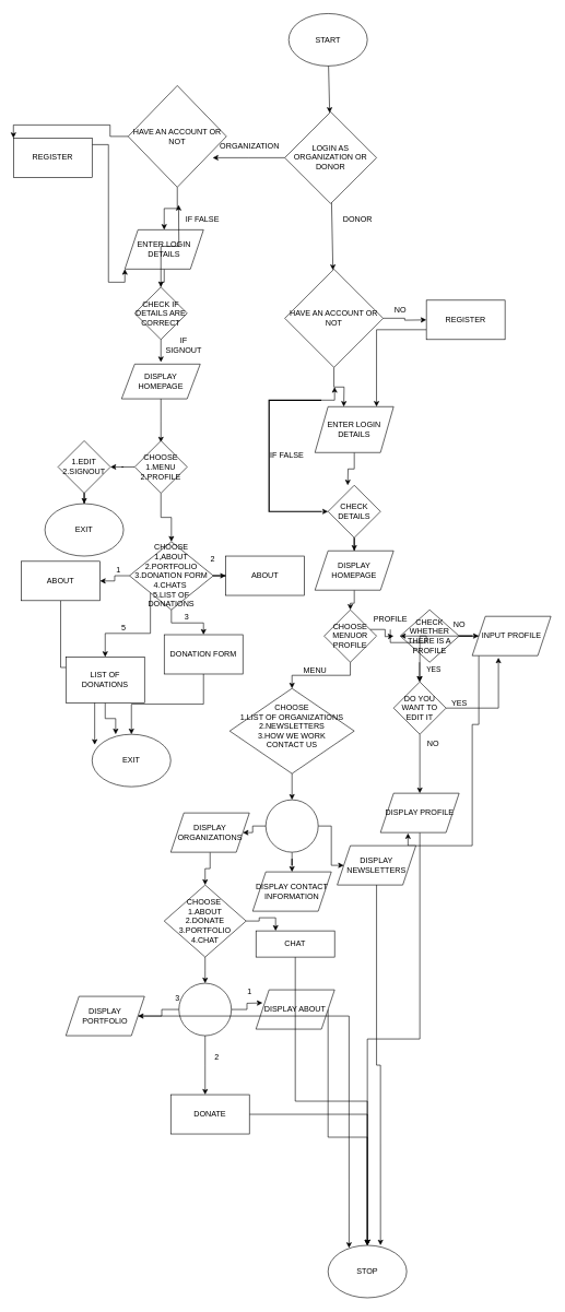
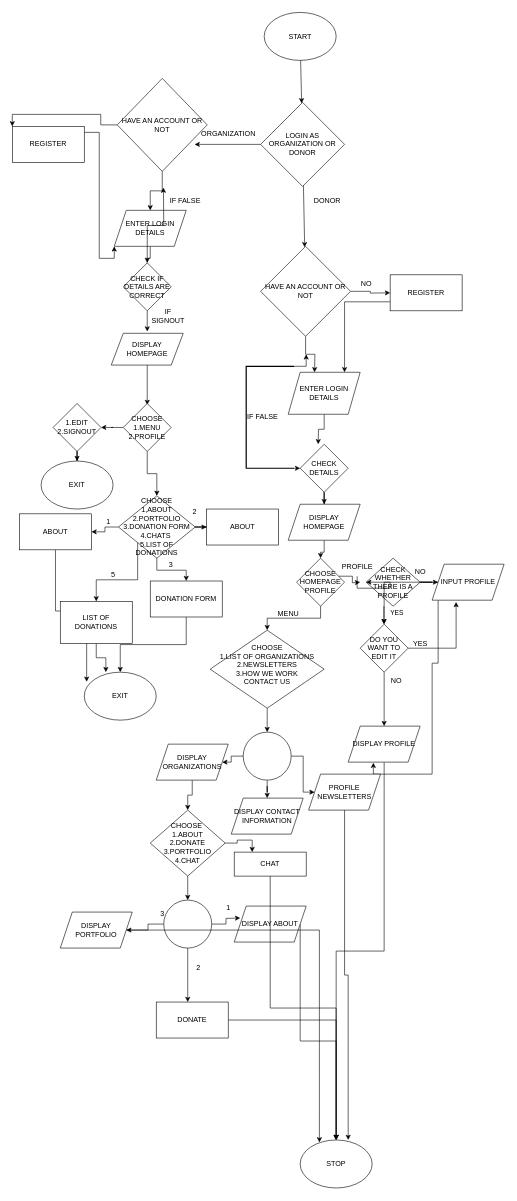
- <mxCell id="29" value="CHOOSE MENUOR PROFILE" style="rhombus;whiteSpace=wrap;html=1;" vertex="1" parent="1"><mxGeometry x="494" y="930" width="80" height="80" as="geometry" /></mxCell>
+ <mxCell id="29" value="CHOOSE HOMEPAGE PROFILE" style="rhombus;whiteSpace=wrap;html=1;" vertex="1" parent="1"><mxGeometry x="494" y="930" width="80" height="80" as="geometry" /></mxCell>
- <mxCell id="60" value="DISPLAY NEWSLETTERS" style="shape=parallelogram;perimeter=parallelogramPerimeter;whiteSpace=wrap;html=1;fixedSize=1;" vertex="1" parent="1"><mxGeometry x="514" y="1290" width="120" height="60" as="geometry" /></mxCell>
+ <mxCell id="60" value="PROFILE NEWSLETTERS" style="shape=parallelogram;perimeter=parallelogramPerimeter;whiteSpace=wrap;html=1;fixedSize=1;" vertex="1" parent="1"><mxGeometry x="514" y="1290" width="120" height="60" as="geometry" /></mxCell>
